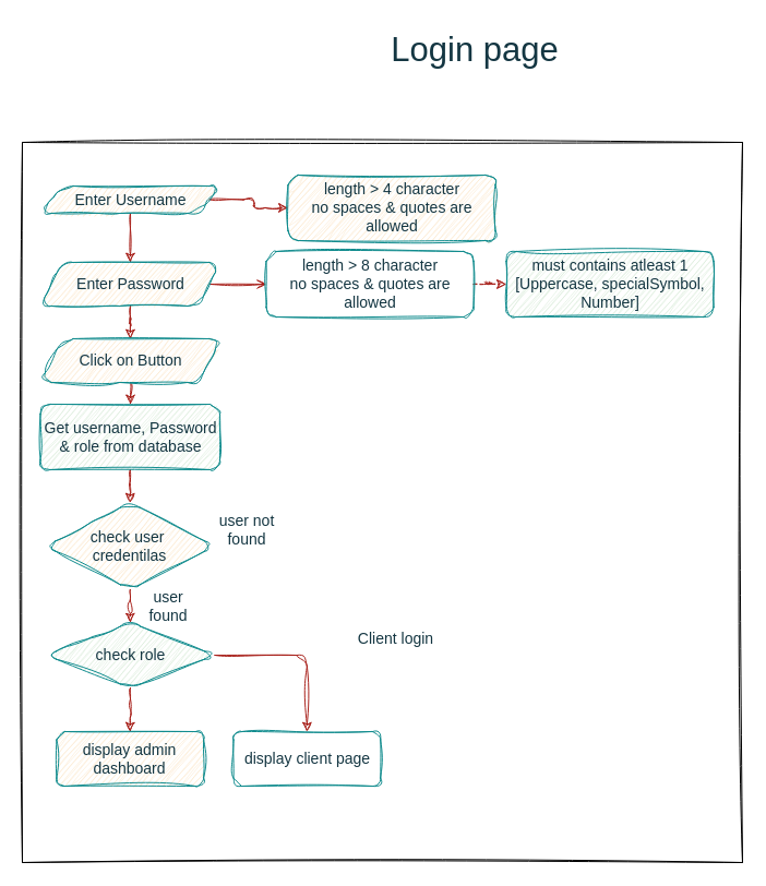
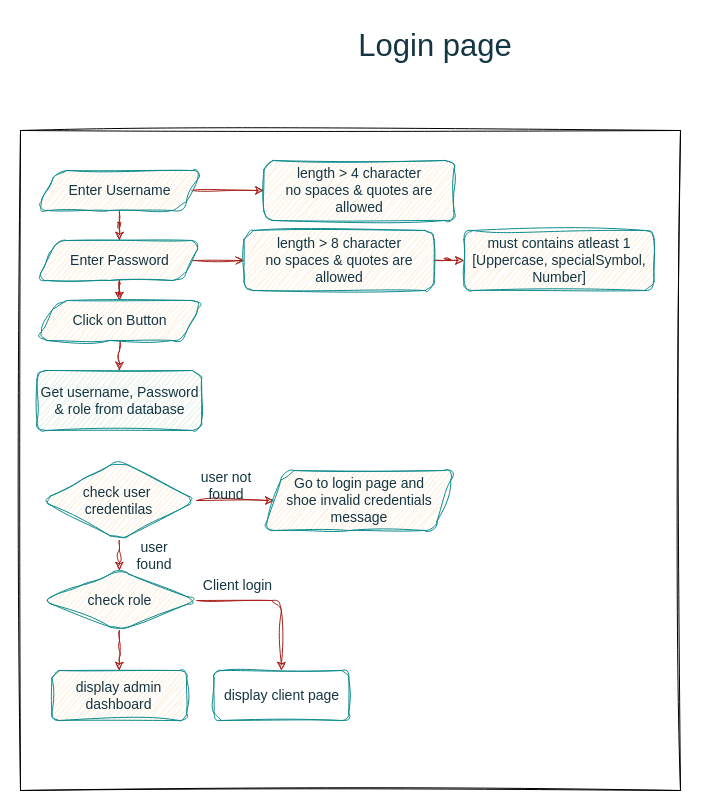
- <mxCell id="6" value="Enter Username" style="shape=parallelogram;perimeter=parallelogramPerimeter;whiteSpace=wrap;html=1;fixedSize=1;fontSize=14;sketch=1;curveFitting=1;jiggle=2;rounded=1;labelBackgroundColor=none;fillColor=#FAE5C7;strokeColor=#0F8B8D;fontColor=#143642;" vertex="1" parent="1"><mxGeometry x="36.5" y="170" width="165" height="25" as="geometry" /></mxCell>
+ <mxCell id="6" value="Enter Username" style="shape=parallelogram;perimeter=parallelogramPerimeter;whiteSpace=wrap;html=1;fixedSize=1;fontSize=14;sketch=1;curveFitting=1;jiggle=2;rounded=1;labelBackgroundColor=none;fillColor=#FAE5C7;strokeColor=#0F8B8D;fontColor=#143642;" vertex="1" parent="1"><mxGeometry x="36.5" y="170" width="165" height="40" as="geometry" /></mxCell>
- <mxCell id="14" value="length &amp;gt; 8 character&lt;div style=&quot;font-size: 14px;&quot;&gt;no spaces &amp;amp; quotes are allowed&lt;/div&gt;" style="whiteSpace=wrap;html=1;fontSize=14;sketch=1;curveFitting=1;jiggle=2;rounded=1;labelBackgroundColor=none;fillColor=#ffffff;strokeColor=#0F8B8D;fontColor=#143642;" vertex="1" parent="1"><mxGeometry x="243.5" y="230" width="190" height="60" as="geometry" /></mxCell>
+ <mxCell id="14" value="length &amp;gt; 8 character&lt;div style=&quot;font-size: 14px;&quot;&gt;no spaces &amp;amp; quotes are allowed&lt;/div&gt;" style="whiteSpace=wrap;html=1;fontSize=14;sketch=1;curveFitting=1;jiggle=2;rounded=1;labelBackgroundColor=none;fillColor=#FAE5C7;strokeColor=#0F8B8D;fontColor=#143642;" vertex="1" parent="1"><mxGeometry x="243.5" y="230" width="190" height="60" as="geometry" /></mxCell>
- <mxCell id="13" value="" style="edgeStyle=orthogonalEdgeStyle;rounded=1;orthogonalLoop=1;jettySize=auto;html=1;fontSize=14;sketch=1;curveFitting=1;jiggle=2;labelBackgroundColor=none;strokeColor=#A8201A;fontColor=default;dashed=1;" edge="1" parent="1" source="14" target="15"><mxGeometry relative="1" as="geometry" /></mxCell>
+ <mxCell id="13" value="" style="edgeStyle=orthogonalEdgeStyle;rounded=1;orthogonalLoop=1;jettySize=auto;html=1;fontSize=14;sketch=1;curveFitting=1;jiggle=2;labelBackgroundColor=none;strokeColor=#A8201A;fontColor=default;" edge="1" parent="1" source="14" target="15"><mxGeometry relative="1" as="geometry" /></mxCell>
- <mxCell id="15" value="must contains atleast 1 [Uppercase, specialSymbol, Number]" style="whiteSpace=wrap;html=1;fontSize=14;sketch=1;curveFitting=1;jiggle=2;rounded=1;labelBackgroundColor=none;fillColor=#d5e8d4;strokeColor=#0F8B8D;fontColor=#143642;" vertex="1" parent="1"><mxGeometry x="463.5" y="230" width="190" height="60" as="geometry" /></mxCell>
+ <mxCell id="15" value="must contains atleast 1 [Uppercase, specialSymbol, Number]" style="whiteSpace=wrap;html=1;fontSize=14;sketch=1;curveFitting=1;jiggle=2;rounded=1;labelBackgroundColor=none;fillColor=#FAE5C7;strokeColor=#0F8B8D;fontColor=#143642;" vertex="1" parent="1"><mxGeometry x="463.5" y="230" width="190" height="60" as="geometry" /></mxCell>
- <mxCell id="11" value="Click on Button" style="shape=parallelogram;perimeter=parallelogramPerimeter;whiteSpace=wrap;html=1;fixedSize=1;fontSize=14;sketch=1;curveFitting=1;jiggle=2;rounded=1;labelBackgroundColor=none;fillColor=#FAE5C7;strokeColor=#0F8B8D;fontColor=#143642;" vertex="1" parent="1"><mxGeometry x="36.5" y="310" width="165" height="40" as="geometry" /></mxCell>
+ <mxCell id="11" value="Click on Button" style="shape=parallelogram;perimeter=parallelogramPerimeter;whiteSpace=wrap;html=1;fixedSize=1;fontSize=14;sketch=1;curveFitting=1;jiggle=2;rounded=1;labelBackgroundColor=none;fillColor=#FAE5C7;strokeColor=#0F8B8D;fontColor=#143642;" vertex="1" parent="1"><mxGeometry x="36.5" y="300" width="165" height="40" as="geometry" /></mxCell>
- <mxCell id="16" value="" style="edgeStyle=orthogonalEdgeStyle;rounded=1;orthogonalLoop=1;jettySize=auto;html=1;fontSize=14;sketch=1;curveFitting=1;jiggle=2;labelBackgroundColor=none;strokeColor=#A8201A;fontColor=default;" edge="1" parent="1" source="17" target="20"><mxGeometry relative="1" as="geometry" /></mxCell>
+ <mxCell id="18" value="" style="edgeStyle=orthogonalEdgeStyle;rounded=1;orthogonalLoop=1;jettySize=auto;html=1;fontSize=14;sketch=1;curveFitting=1;jiggle=2;labelBackgroundColor=none;strokeColor=#A8201A;fontColor=default;" edge="1" parent="1" source="20" target="21"><mxGeometry relative="1" as="geometry" /></mxCell>
+ <mxCell id="21" value="Go to login page and&lt;div style=&quot;font-size: 14px;&quot;&gt;shoe invalid credentials message&lt;/div&gt;" style="shape=parallelogram;perimeter=parallelogramPerimeter;whiteSpace=wrap;html=1;fixedSize=1;fontSize=14;sketch=1;curveFitting=1;jiggle=2;rounded=1;labelBackgroundColor=none;fillColor=#FAE5C7;strokeColor=#0F8B8D;fontColor=#143642;" vertex="1" parent="1"><mxGeometry x="263.5" y="470" width="190" height="60" as="geometry" /></mxCell>
- <mxCell id="29" value="Client login" style="text;html=1;align=center;verticalAlign=middle;whiteSpace=wrap;rounded=1;fontSize=14;sketch=1;curveFitting=1;jiggle=2;labelBackgroundColor=none;fontColor=#143642;" vertex="1" parent="1"><mxGeometry x="326" y="570" width="72.5" height="30" as="geometry" /></mxCell>
+ <mxCell id="29" value="Client login" style="text;html=1;align=center;verticalAlign=middle;whiteSpace=wrap;rounded=1;fontSize=14;sketch=1;curveFitting=1;jiggle=2;labelBackgroundColor=none;fontColor=#143642;" vertex="1" parent="1"><mxGeometry x="201" y="570" width="72.5" height="30" as="geometry" /></mxCell>
- <mxCell id="24" value="check role" style="rhombus;whiteSpace=wrap;html=1;fontSize=14;sketch=1;curveFitting=1;jiggle=2;rounded=1;labelBackgroundColor=none;fillColor=#d5e8d4;strokeColor=#0F8B8D;fontColor=#143642;" vertex="1" parent="1"><mxGeometry x="41.63" y="570" width="154.75" height="60" as="geometry" /></mxCell>
+ <mxCell id="24" value="check role" style="rhombus;whiteSpace=wrap;html=1;fontSize=14;sketch=1;curveFitting=1;jiggle=2;rounded=1;labelBackgroundColor=none;fillColor=#FAE5C7;strokeColor=#0F8B8D;fontColor=#143642;" vertex="1" parent="1"><mxGeometry x="41.63" y="570" width="154.75" height="60" as="geometry" /></mxCell>
